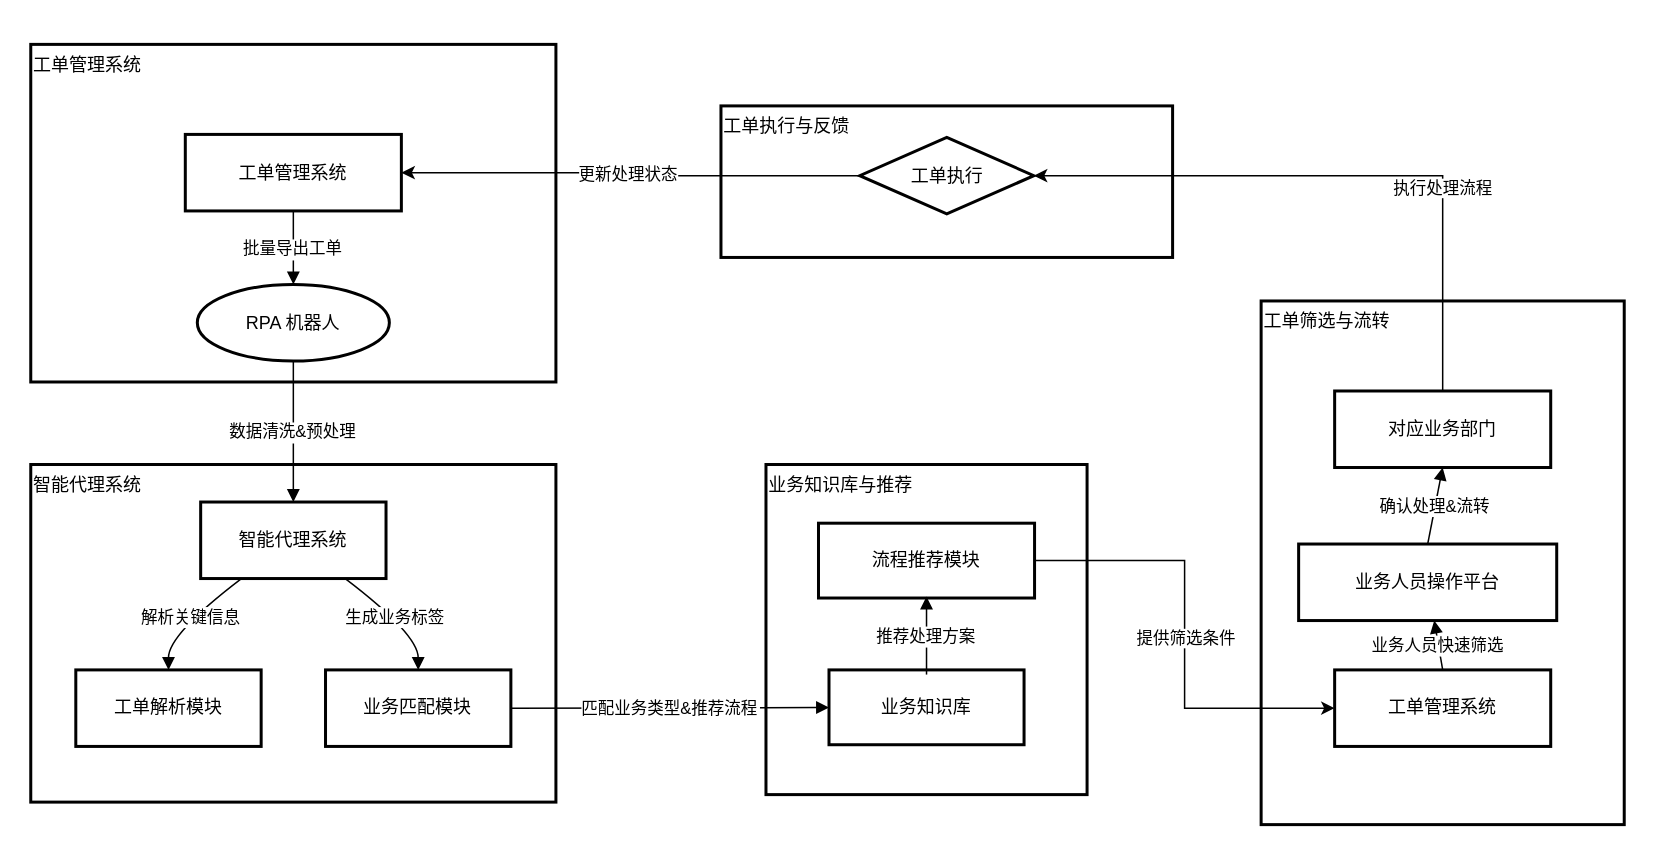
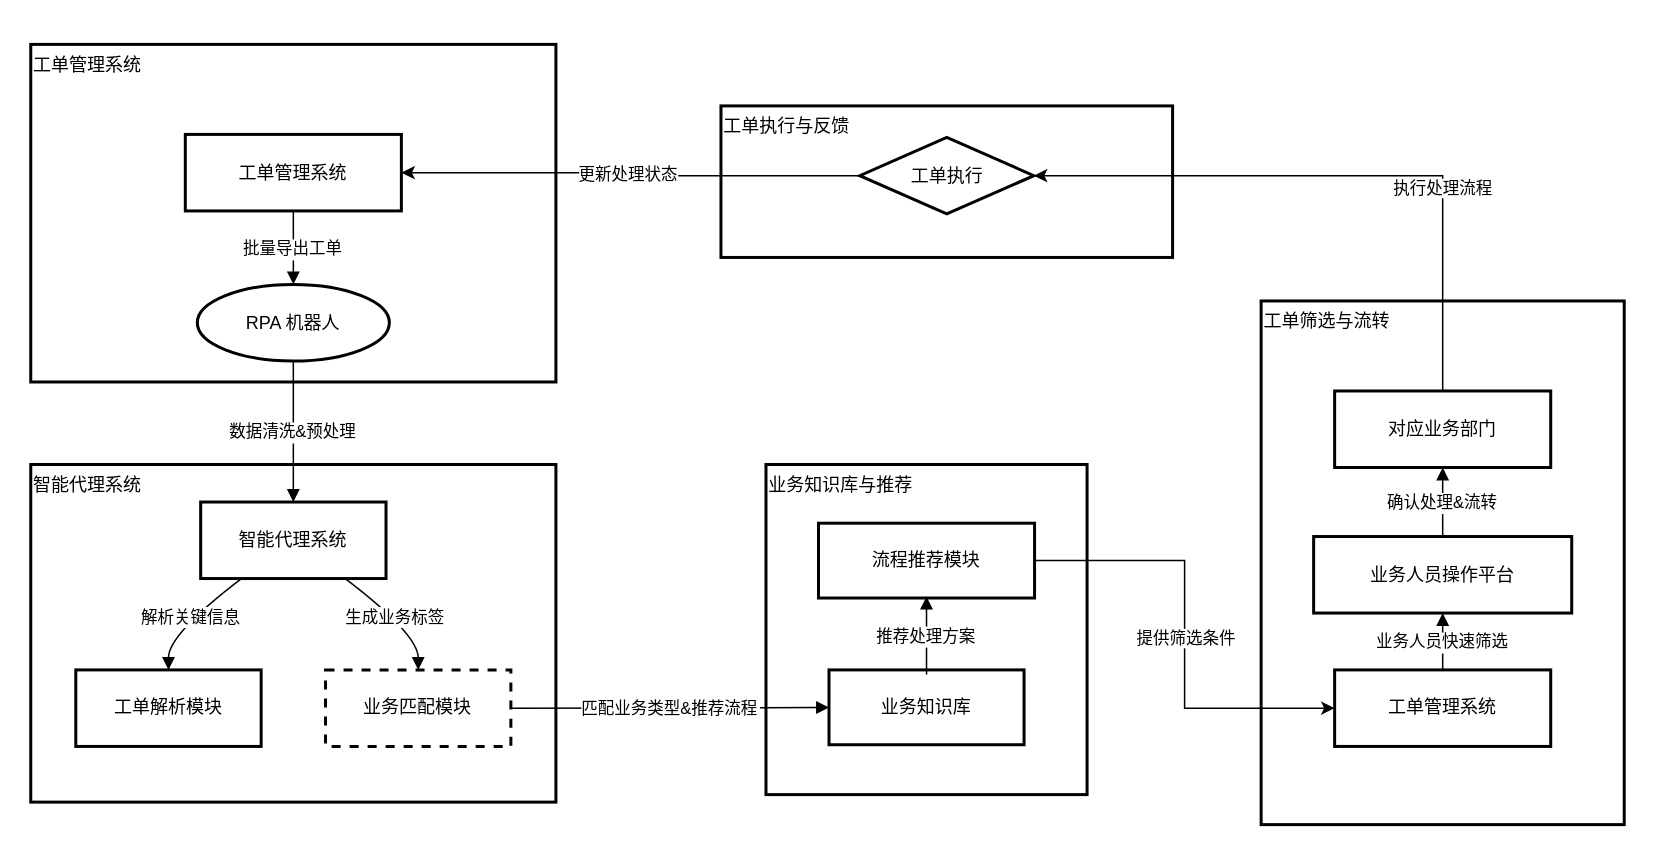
- <mxCell id="12" value="业务人员操作平台" style="whiteSpace=wrap;strokeWidth=2;" vertex="1" parent="2"><mxGeometry x="125" y="342" width="172" height="51" as="geometry" /></mxCell>
+ <mxCell id="12" value="业务人员操作平台" style="whiteSpace=wrap;strokeWidth=2;" vertex="1" parent="2"><mxGeometry x="135" y="337" width="172" height="51" as="geometry" /></mxCell>
- <mxCell id="23" value="业务匹配模块" style="whiteSpace=wrap;strokeWidth=2;" vertex="1" parent="19"><mxGeometry x="196.446" y="136.889" width="123.529" height="51" as="geometry" /></mxCell>
+ <mxCell id="23" value="业务匹配模块" style="whiteSpace=wrap;strokeWidth=2;dashed=1;" vertex="1" parent="19"><mxGeometry x="196.446" y="136.889" width="123.529" height="51" as="geometry" /></mxCell>
